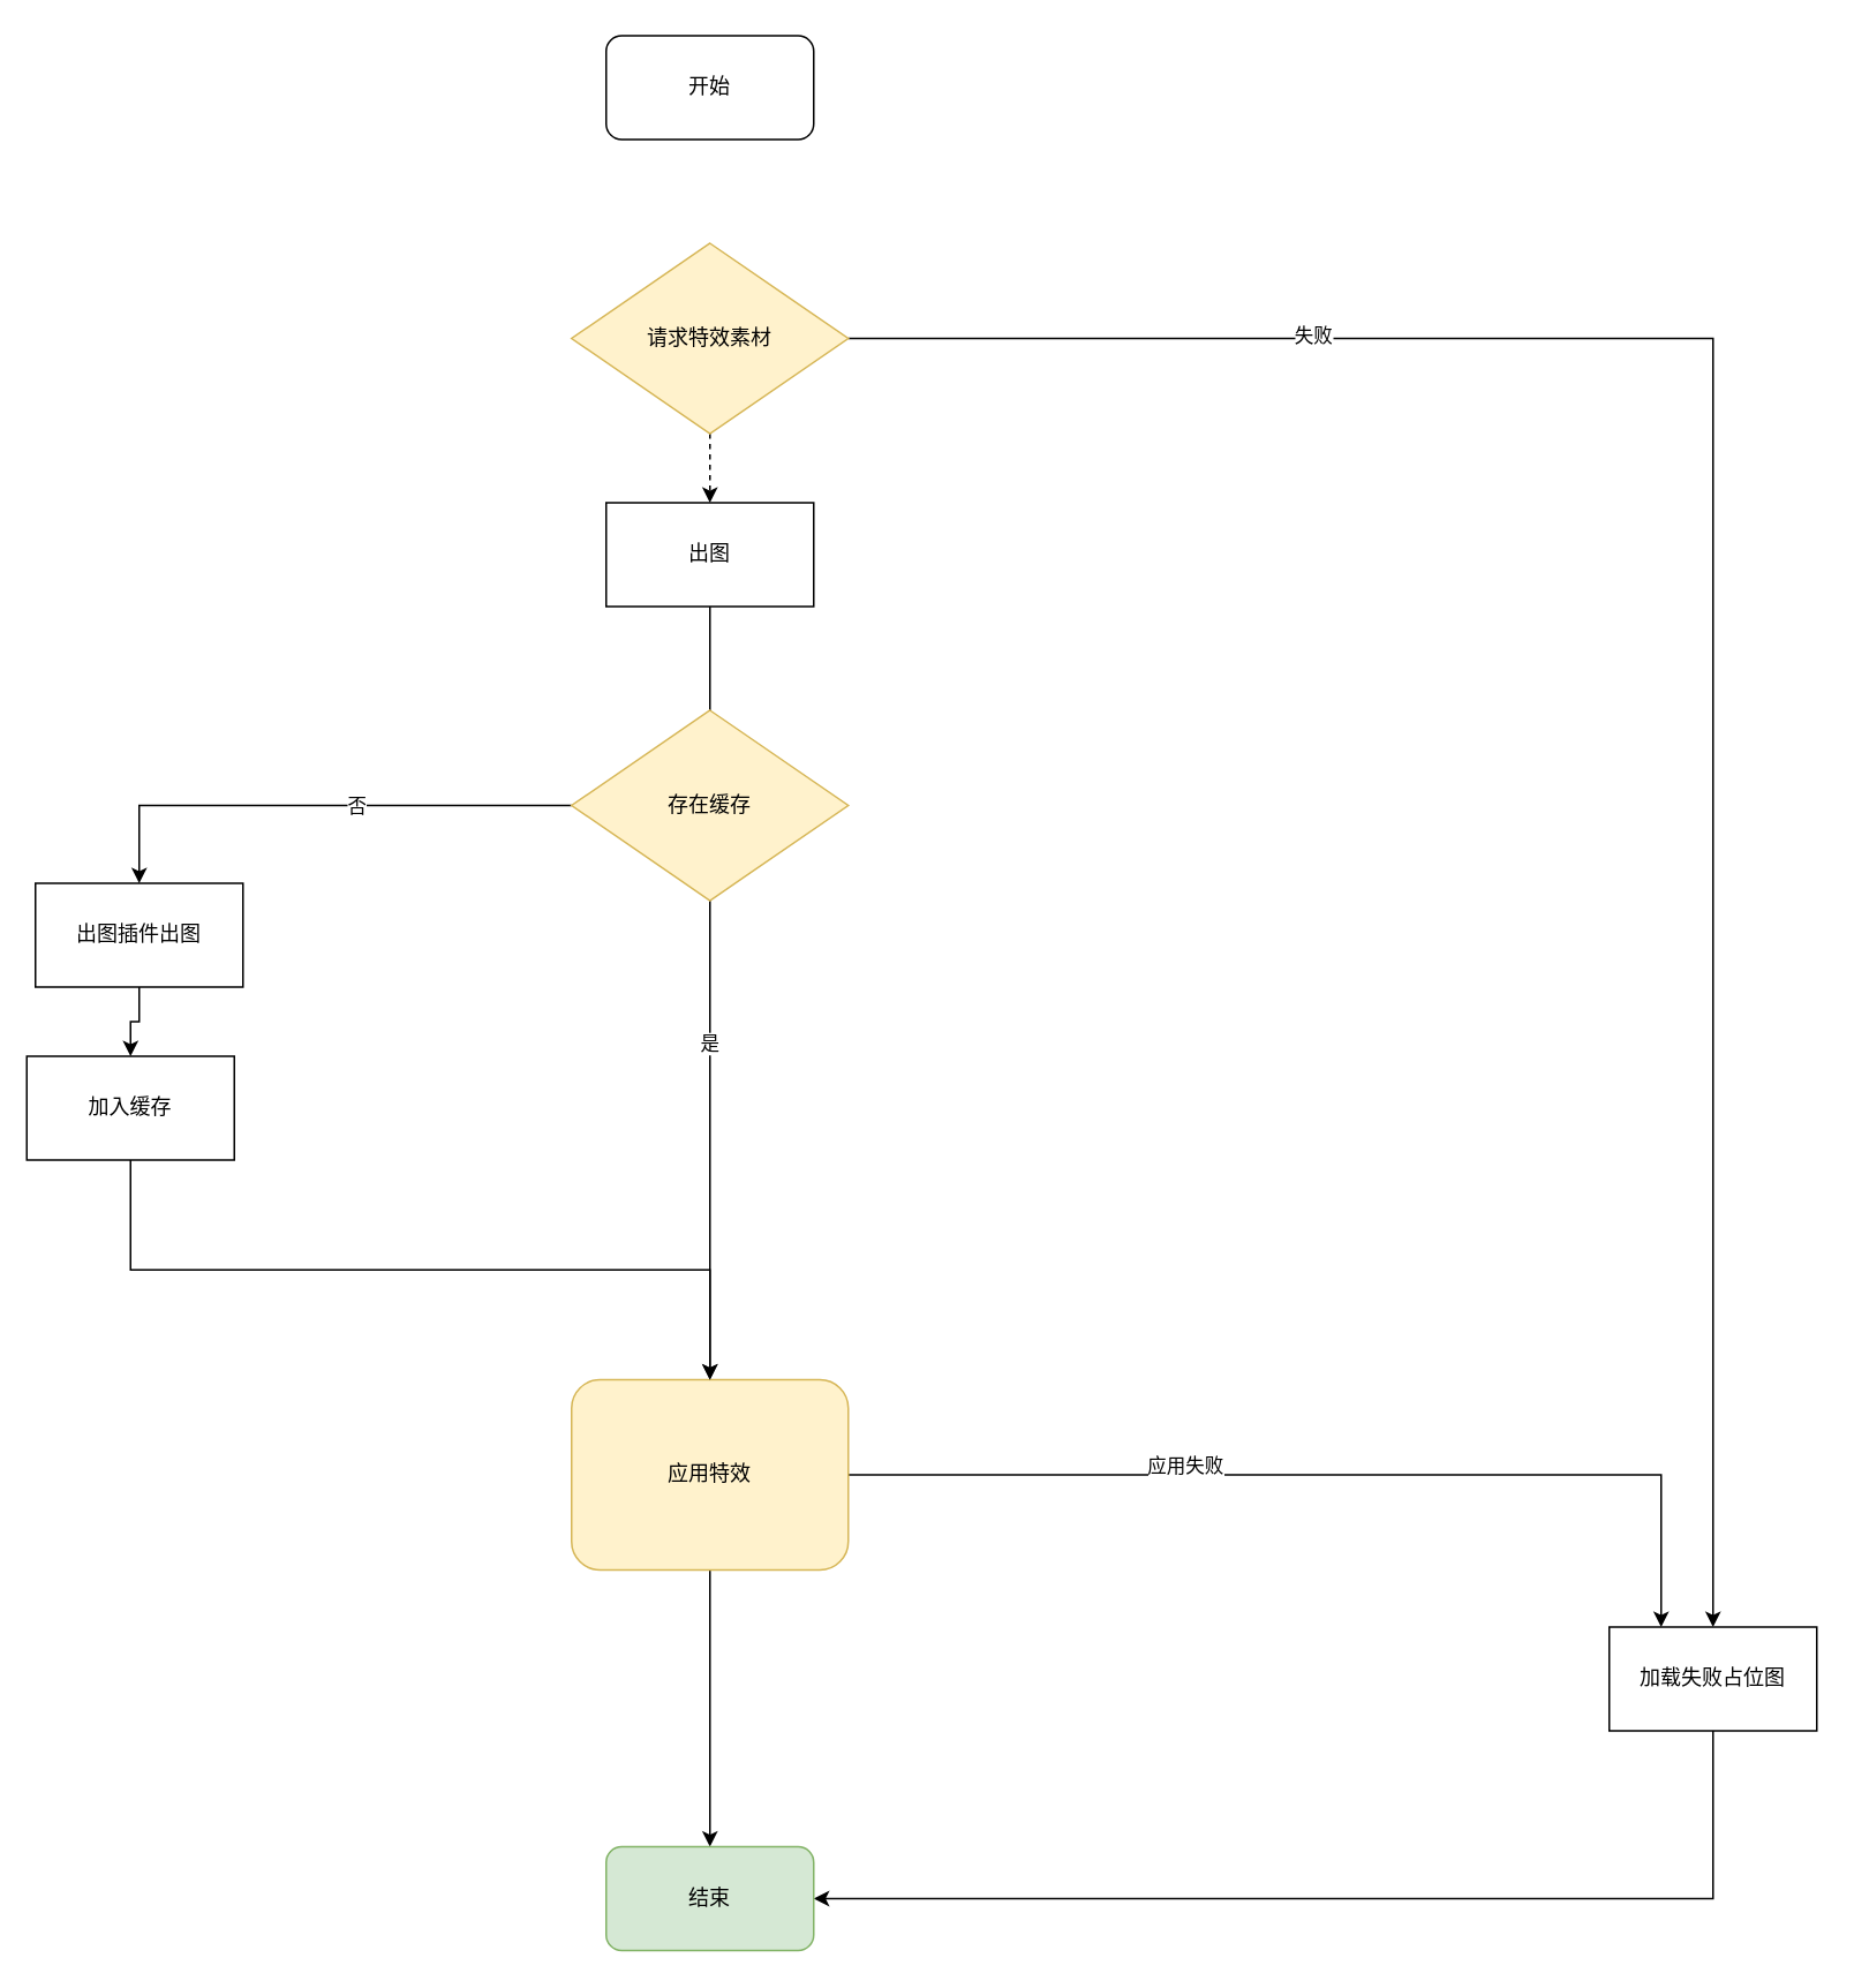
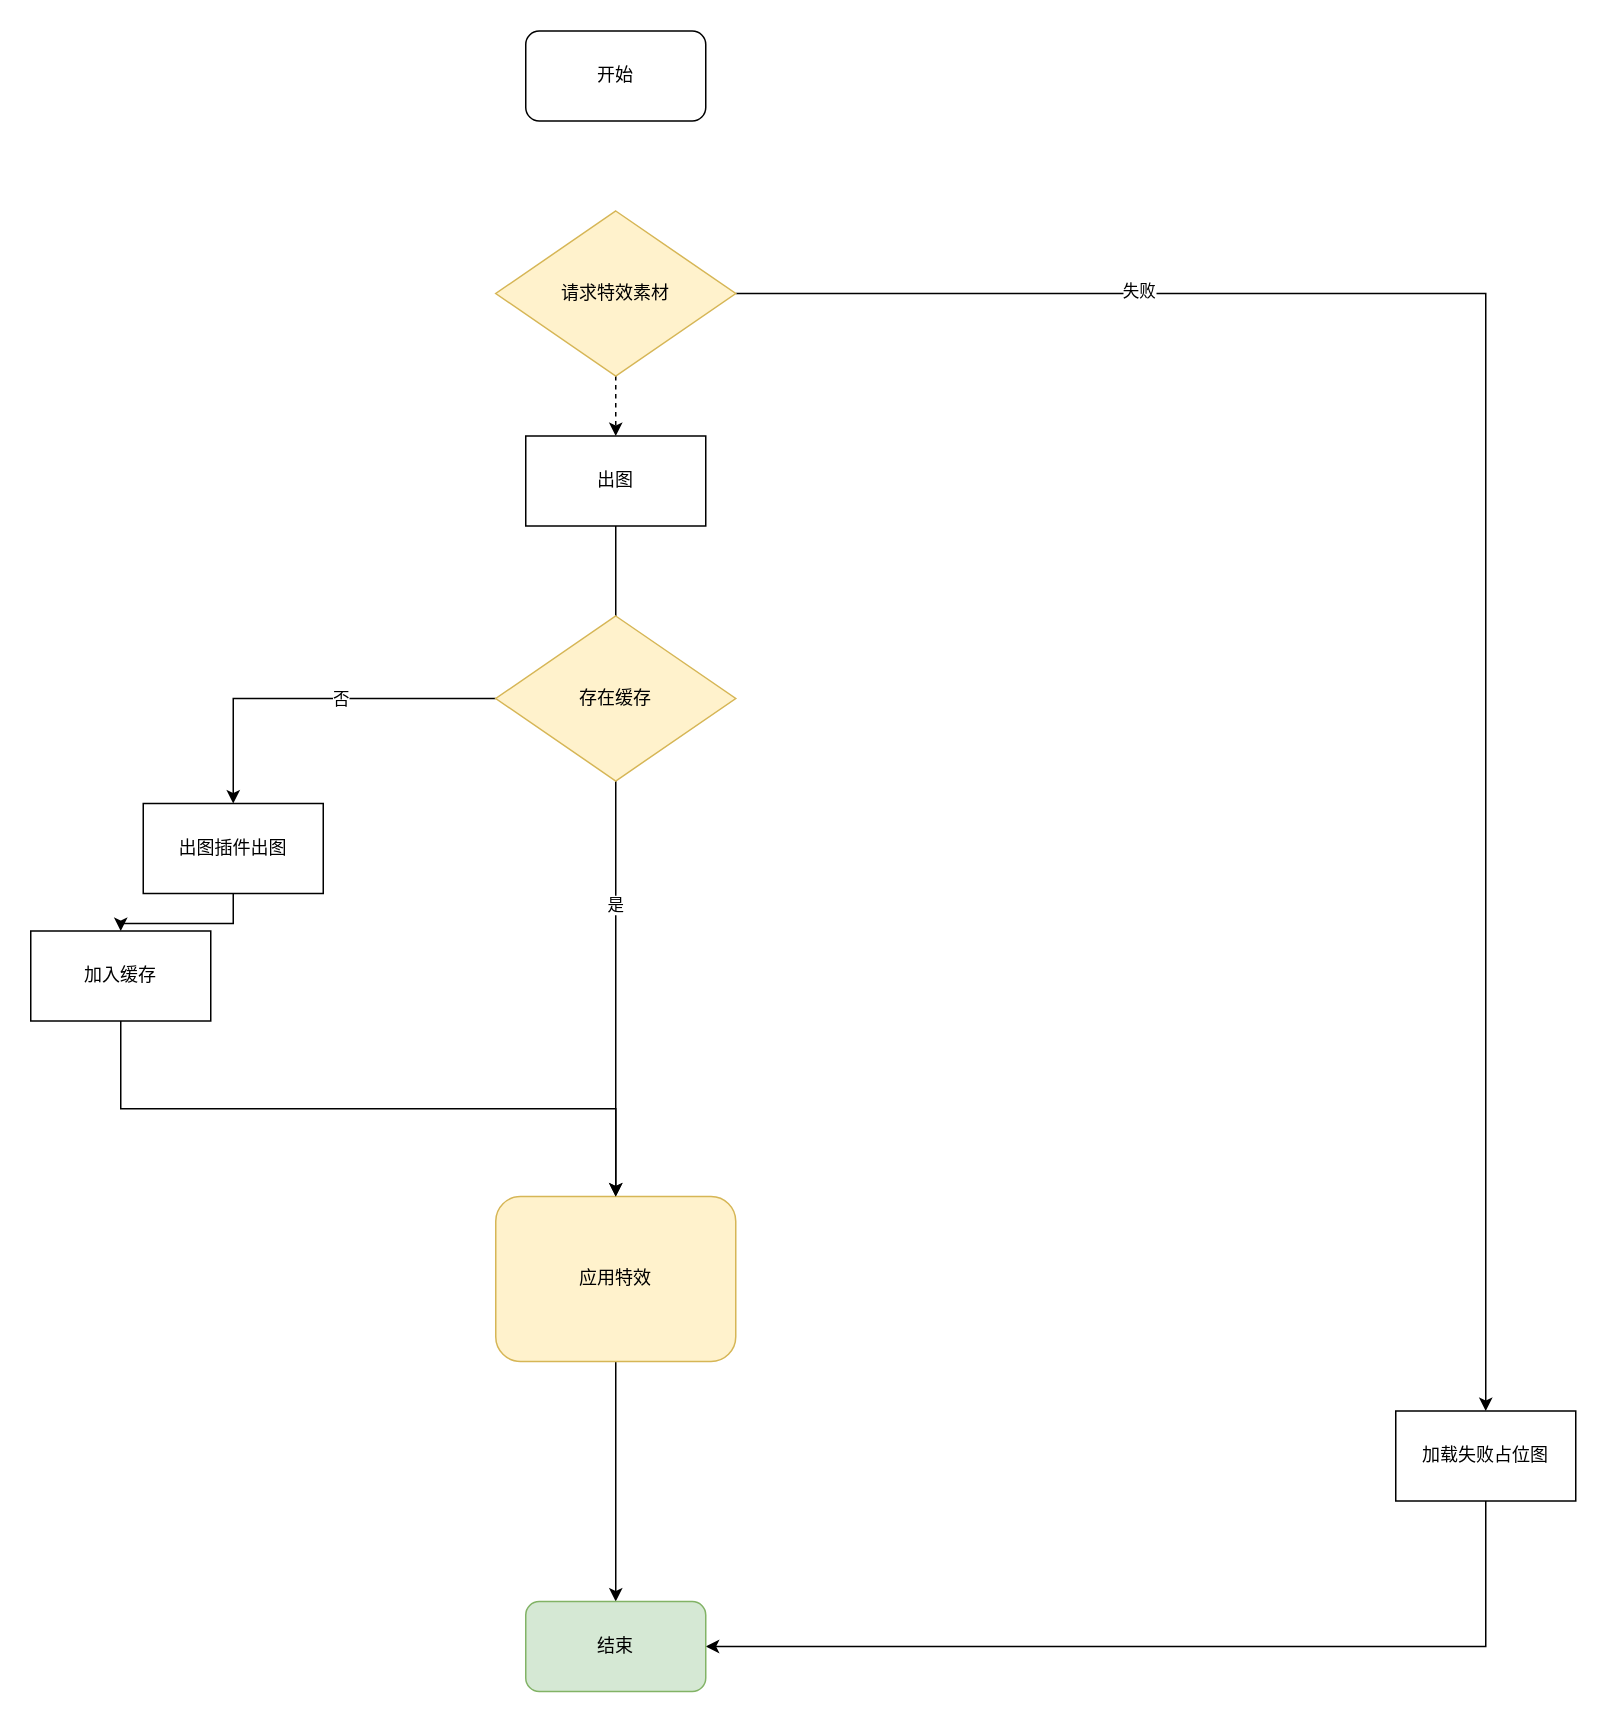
- <mxCell id="22" value="出图插件出图" style="rounded=0;whiteSpace=wrap;html=1;" vertex="1" parent="1"><mxGeometry x="20" y="510" width="120" height="60" as="geometry" /></mxCell>
+ <mxCell id="22" value="出图插件出图" style="rounded=0;whiteSpace=wrap;html=1;" vertex="1" parent="1"><mxGeometry x="95" y="535" width="120" height="60" as="geometry" /></mxCell>
- <mxCell id="24" value="加入缓存" style="rounded=0;whiteSpace=wrap;html=1;" vertex="1" parent="1"><mxGeometry x="15" y="610" width="120" height="60" as="geometry" /></mxCell>
+ <mxCell id="24" value="加入缓存" style="rounded=0;whiteSpace=wrap;html=1;" vertex="1" parent="1"><mxGeometry x="20" y="620" width="120" height="60" as="geometry" /></mxCell>
- <mxCell id="9" style="edgeStyle=orthogonalEdgeStyle;rounded=0;orthogonalLoop=1;jettySize=auto;html=1;exitX=1;exitY=0.5;exitDx=0;exitDy=0;entryX=0.25;entryY=0;entryDx=0;entryDy=0;" parent="1" source="12" target="8" edge="1"><mxGeometry relative="1" as="geometry"><mxPoint x="960" y="1017" as="targetPoint" /><Array as="points"><mxPoint x="960" y="852" /></Array></mxGeometry></mxCell>
- <mxCell id="10" value="应用失败" style="edgeLabel;html=1;align=center;verticalAlign=middle;resizable=0;points=[];" parent="9" vertex="1" connectable="0"><mxGeometry x="-0.304" y="6" relative="1" as="geometry"><mxPoint as="offset" /></mxGeometry></mxCell>
